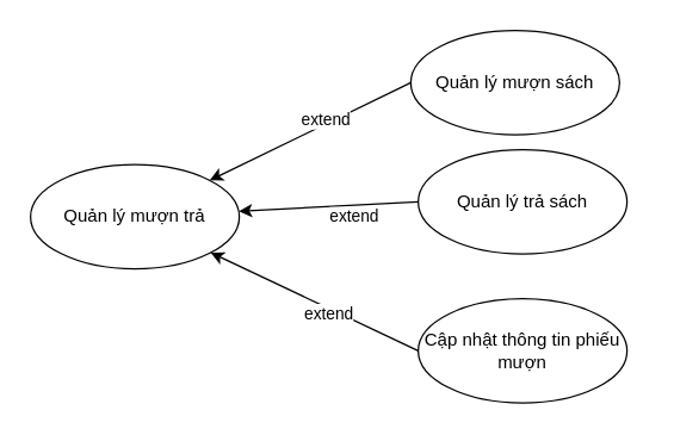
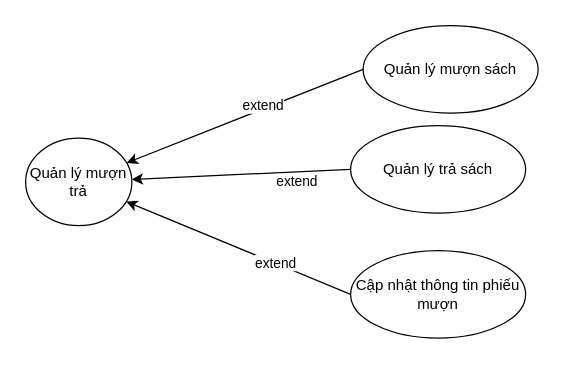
- <mxCell id="7" value="Quản lý mượn sách" style="ellipse;whiteSpace=wrap;html=1;" vertex="1" parent="1"><mxGeometry x="275" y="20" width="140" height="70" as="geometry" /></mxCell>
+ <mxCell id="7" value="Quản lý mượn sách" style="ellipse;whiteSpace=wrap;html=1;" vertex="1" parent="1"><mxGeometry x="290" y="20" width="140" height="70" as="geometry" /></mxCell>
- <mxCell id="6" value="Quản lý mượn trả" style="ellipse;whiteSpace=wrap;html=1;" vertex="1" parent="1"><mxGeometry x="20" y="110" width="140" height="70" as="geometry" /></mxCell>
+ <mxCell id="6" value="Quản lý mượn trả" style="ellipse;whiteSpace=wrap;html=1;" vertex="1" parent="1"><mxGeometry x="20" y="110" width="85" height="70" as="geometry" /></mxCell>
